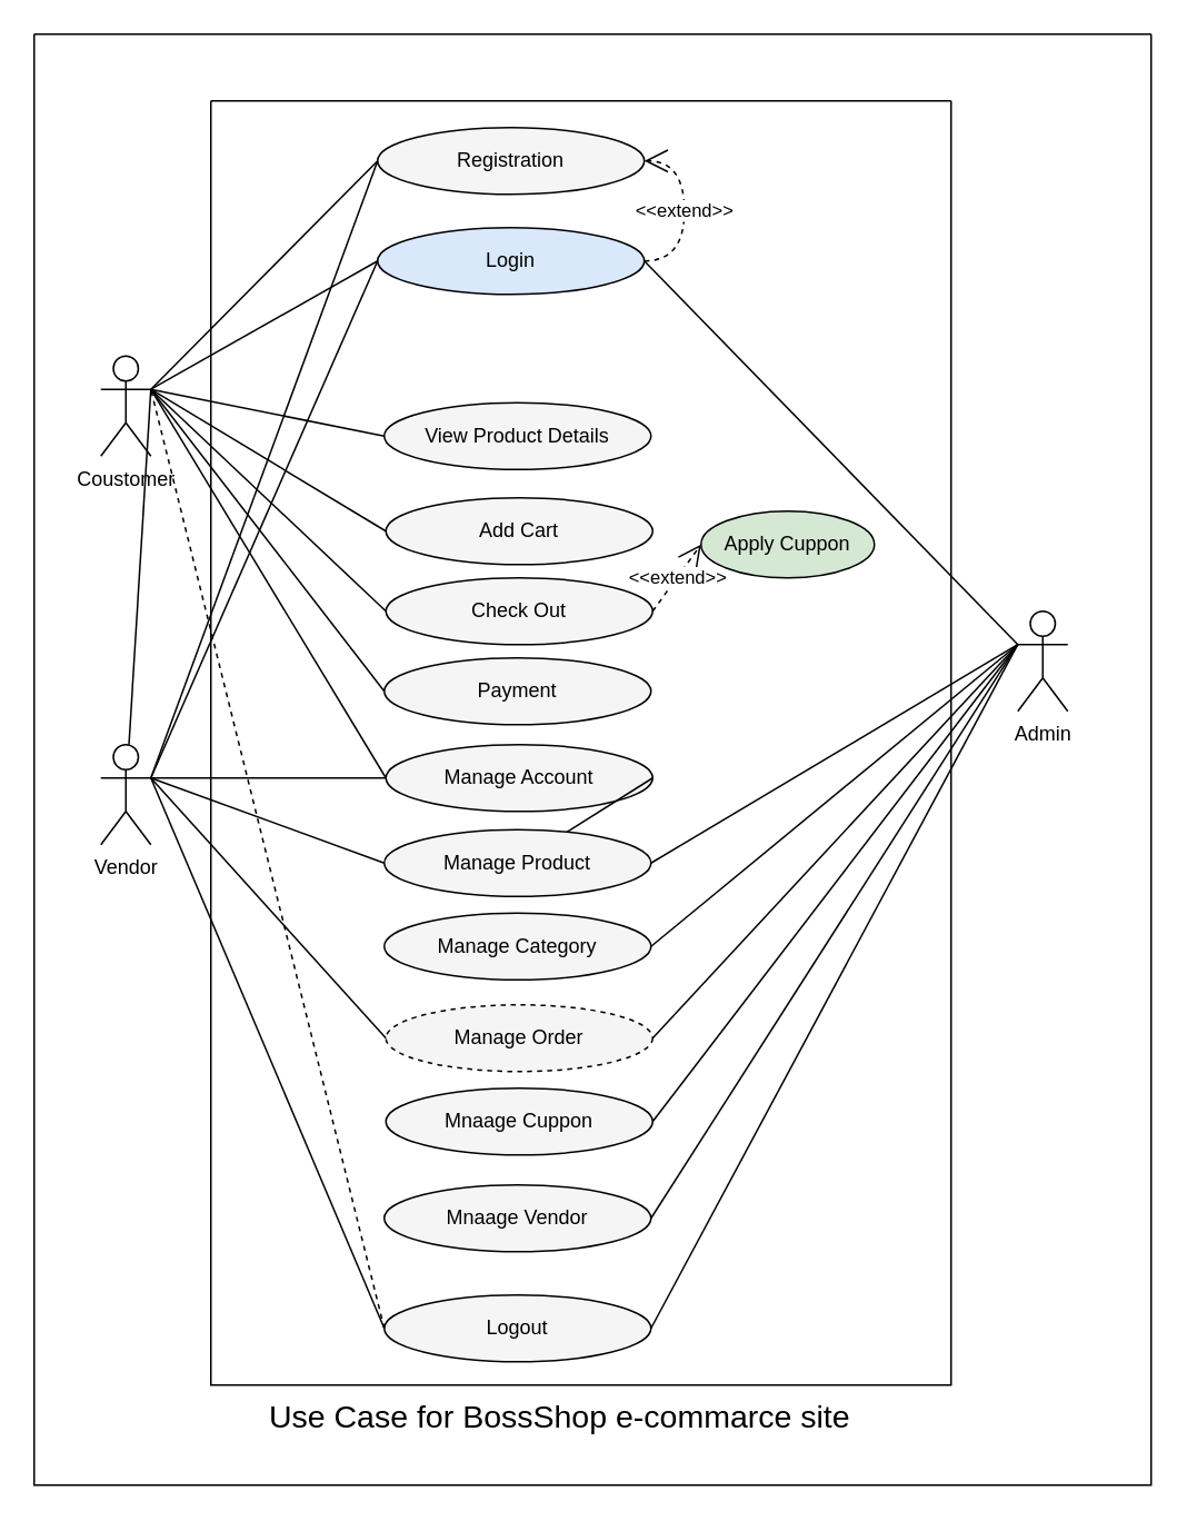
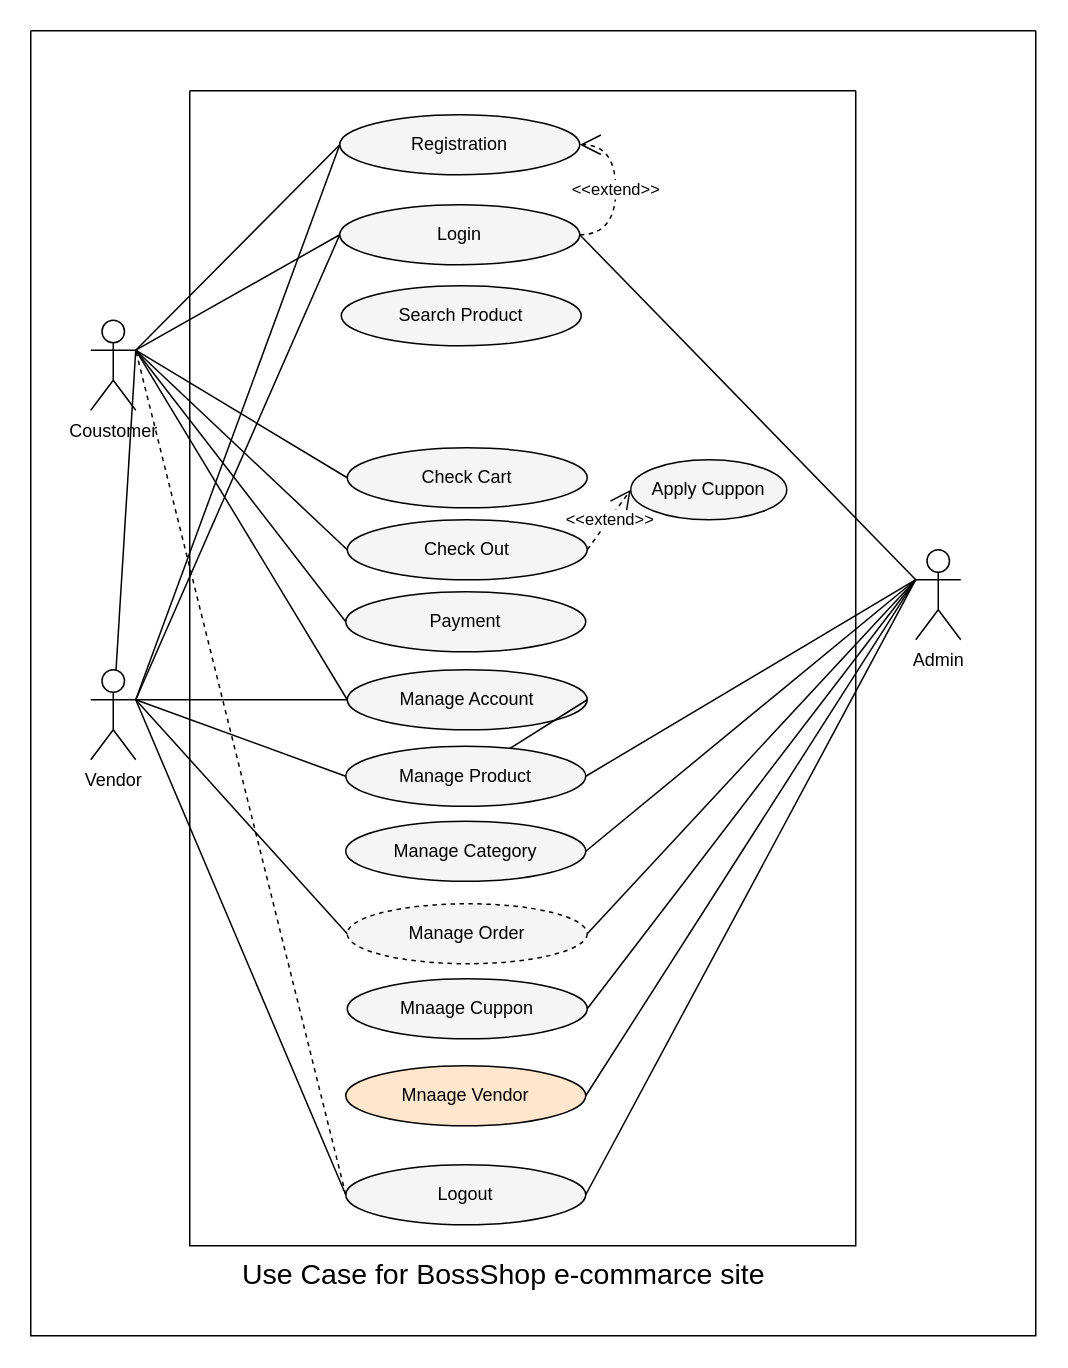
- <mxCell id="4" value="Login" style="ellipse;whiteSpace=wrap;html=1;fillColor=#dae8fc;" vertex="1" parent="2"><mxGeometry x="100" y="76" width="160" height="40" as="geometry" /></mxCell>
+ <mxCell id="4" value="Login" style="ellipse;whiteSpace=wrap;html=1;fillColor=#f5f5f5;" vertex="1" parent="2"><mxGeometry x="100" y="76" width="160" height="40" as="geometry" /></mxCell>
+ <mxCell id="6" value="Search Product" style="ellipse;whiteSpace=wrap;html=1;fillColor=#f5f5f5;" vertex="1" parent="2"><mxGeometry x="101" y="130" width="160" height="40" as="geometry" /></mxCell>
- <mxCell id="26" value="" style="endArrow=none;html=1;rounded=0;exitX=1;exitY=0.333;exitDx=0;exitDy=0;exitPerimeter=0;entryX=0;entryY=0.5;entryDx=0;entryDy=0;" edge="1" parent="1" source="20" target="8"><mxGeometry width="50" height="50" relative="1" as="geometry"><mxPoint x="160" y="256" as="sourcePoint" /><mxPoint x="210" y="206" as="targetPoint" /></mxGeometry></mxCell>
- <mxCell id="8" value="View Product Details" style="ellipse;whiteSpace=wrap;html=1;fillColor=#f5f5f5;" vertex="1" parent="2"><mxGeometry x="104" y="181" width="160" height="40" as="geometry" /></mxCell>
- <mxCell id="7" value="Add Cart" style="ellipse;whiteSpace=wrap;html=1;fillColor=#f5f5f5;" vertex="1" parent="2"><mxGeometry x="105" y="238" width="160" height="40" as="geometry" /></mxCell>
+ <mxCell id="7" value="Check Cart" style="ellipse;whiteSpace=wrap;html=1;fillColor=#f5f5f5;" vertex="1" parent="2"><mxGeometry x="105" y="238" width="160" height="40" as="geometry" /></mxCell>
- <mxCell id="19" value="Apply Cuppon" style="ellipse;whiteSpace=wrap;html=1;fillColor=#d5e8d4;" vertex="1" parent="2"><mxGeometry x="294" y="246" width="104" height="40" as="geometry" /></mxCell>
+ <mxCell id="19" value="Apply Cuppon" style="ellipse;whiteSpace=wrap;html=1;fillColor=#f5f5f5;" vertex="1" parent="2"><mxGeometry x="294" y="246" width="104" height="40" as="geometry" /></mxCell>
- <mxCell id="15" value="Mnaage Vendor" style="ellipse;whiteSpace=wrap;html=1;fillColor=#f5f5f5;" vertex="1" parent="2"><mxGeometry x="104" y="650" width="160" height="40" as="geometry" /></mxCell>
+ <mxCell id="15" value="Mnaage Vendor" style="ellipse;whiteSpace=wrap;html=1;fillColor=#ffe6cc;" vertex="1" parent="2"><mxGeometry x="104" y="650" width="160" height="40" as="geometry" /></mxCell>
